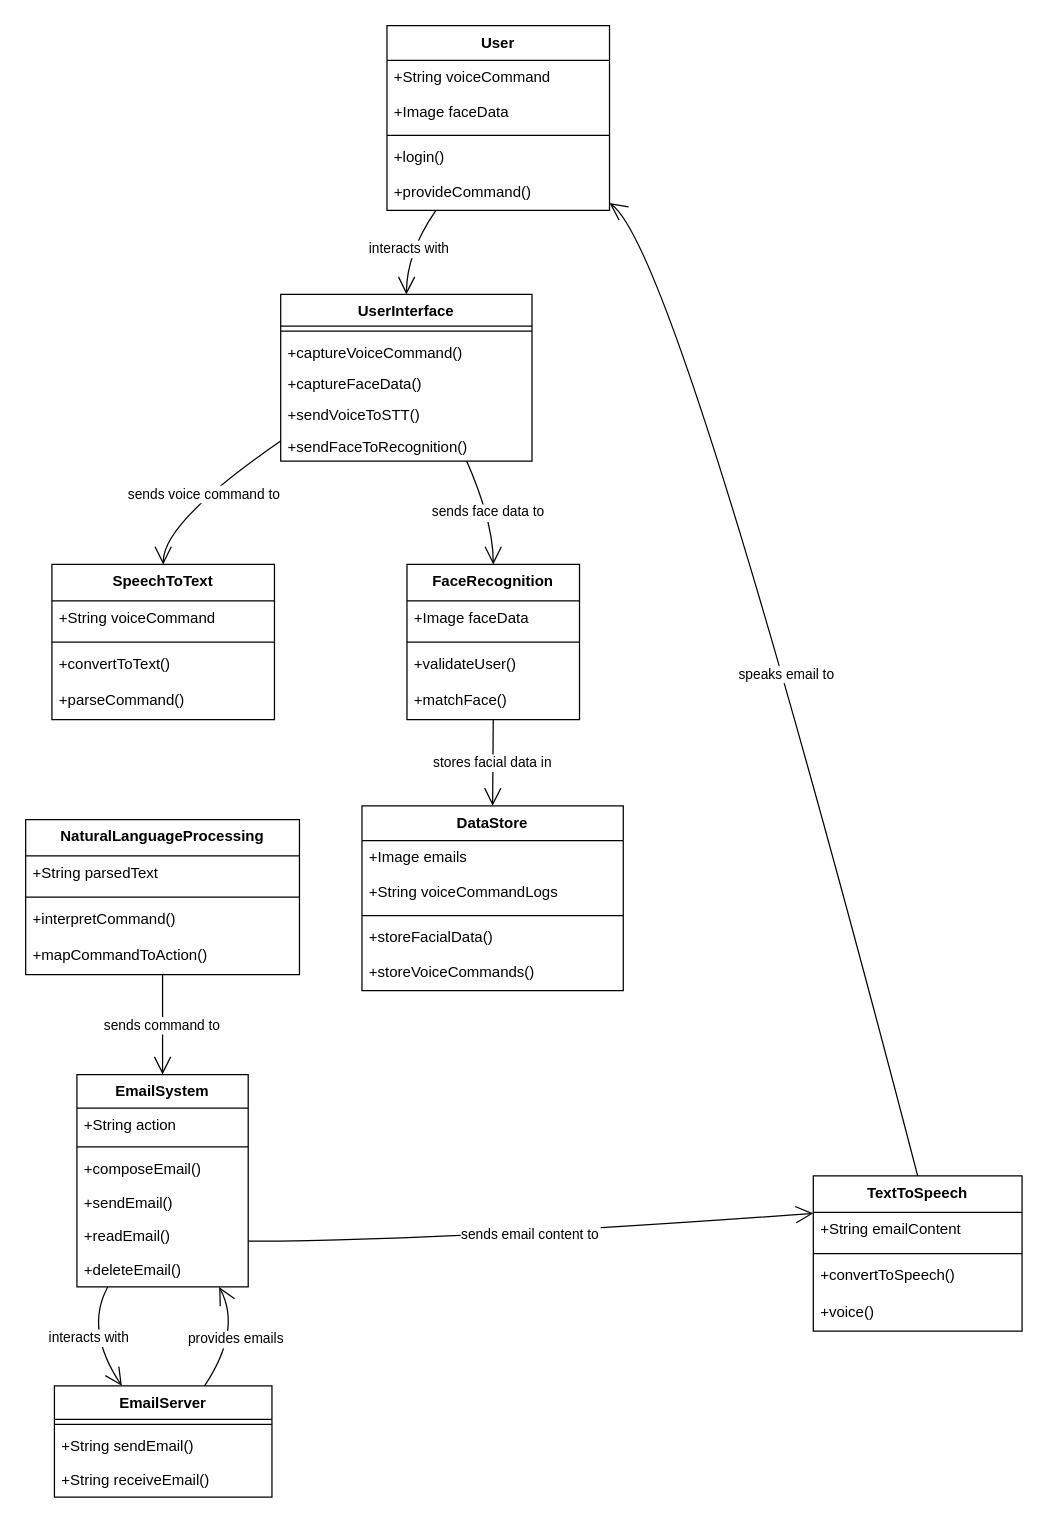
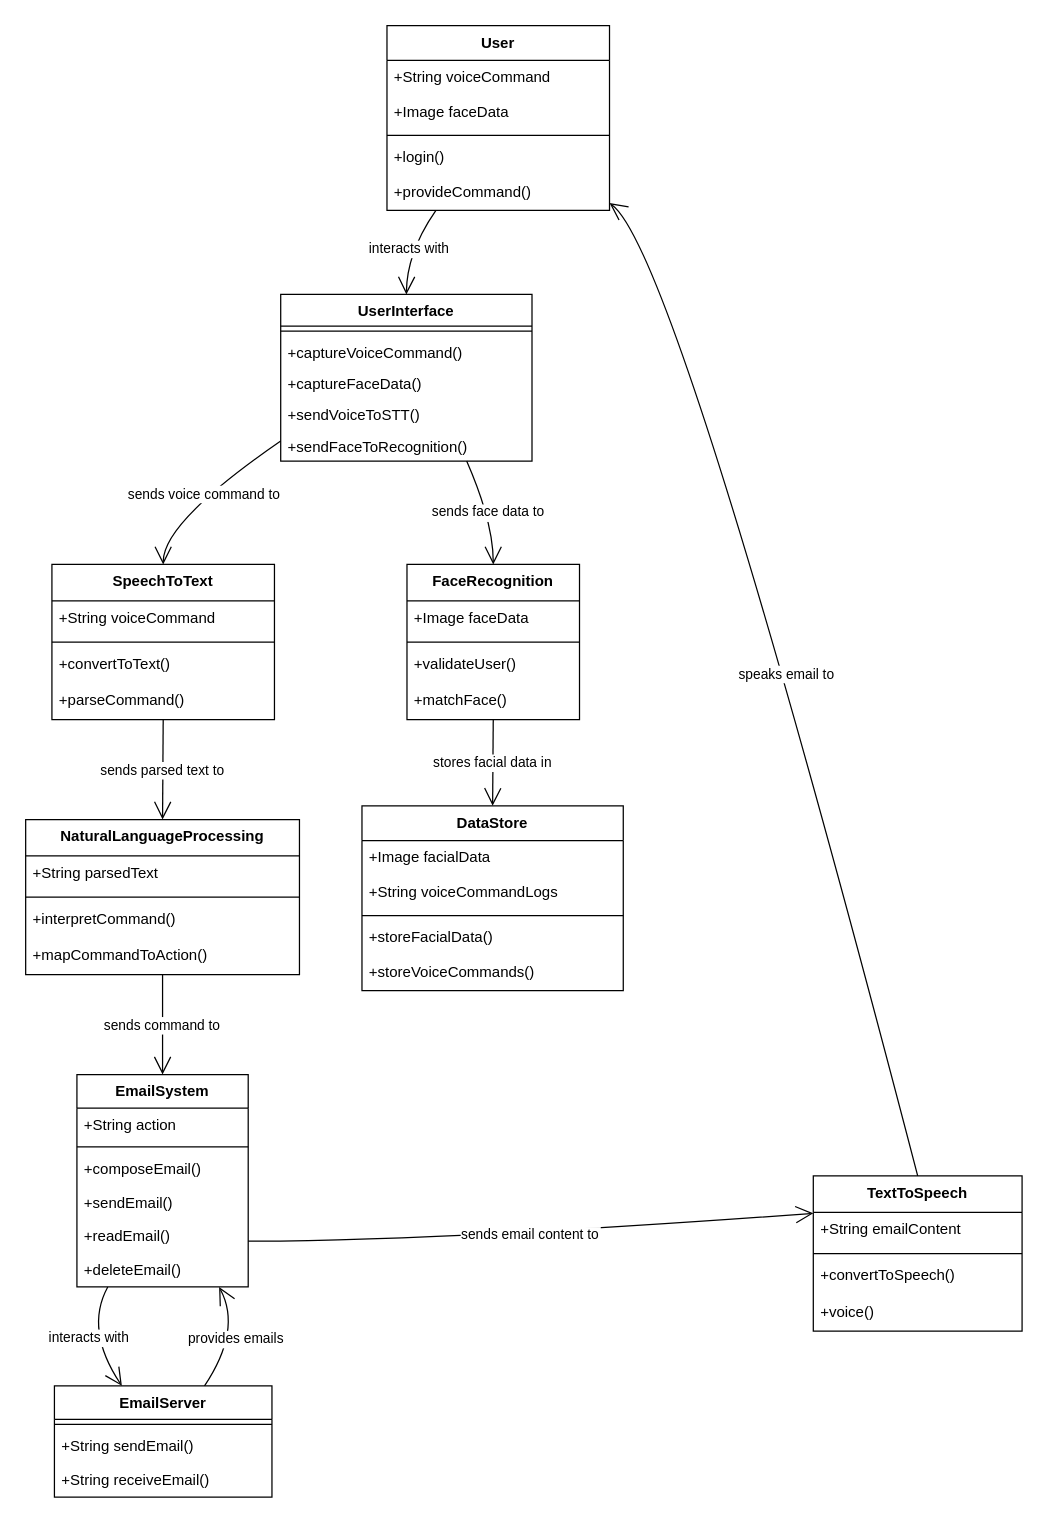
+ <mxCell id="55" value="sends parsed text to" style="curved=1;startArrow=none;endArrow=open;endSize=12;exitX=0.5;exitY=1;entryX=0.5;entryY=0;rounded=0;" parent="1" source="19" target="24" edge="1"><mxGeometry relative="1" as="geometry"><Array as="points" /></mxGeometry></mxCell>
- <mxCell id="42" value="+Image emails" style="text;strokeColor=none;fillColor=none;align=left;verticalAlign=top;spacingLeft=4;spacingRight=4;overflow=hidden;rotatable=0;points=[[0,0.5],[1,0.5]];portConstraint=eastwest;" parent="41" vertex="1"><mxGeometry y="27.8" width="209" height="28" as="geometry" /></mxCell>
+ <mxCell id="42" value="+Image facialData" style="text;strokeColor=none;fillColor=none;align=left;verticalAlign=top;spacingLeft=4;spacingRight=4;overflow=hidden;rotatable=0;points=[[0,0.5],[1,0.5]];portConstraint=eastwest;" parent="41" vertex="1"><mxGeometry y="27.8" width="209" height="28" as="geometry" /></mxCell>
